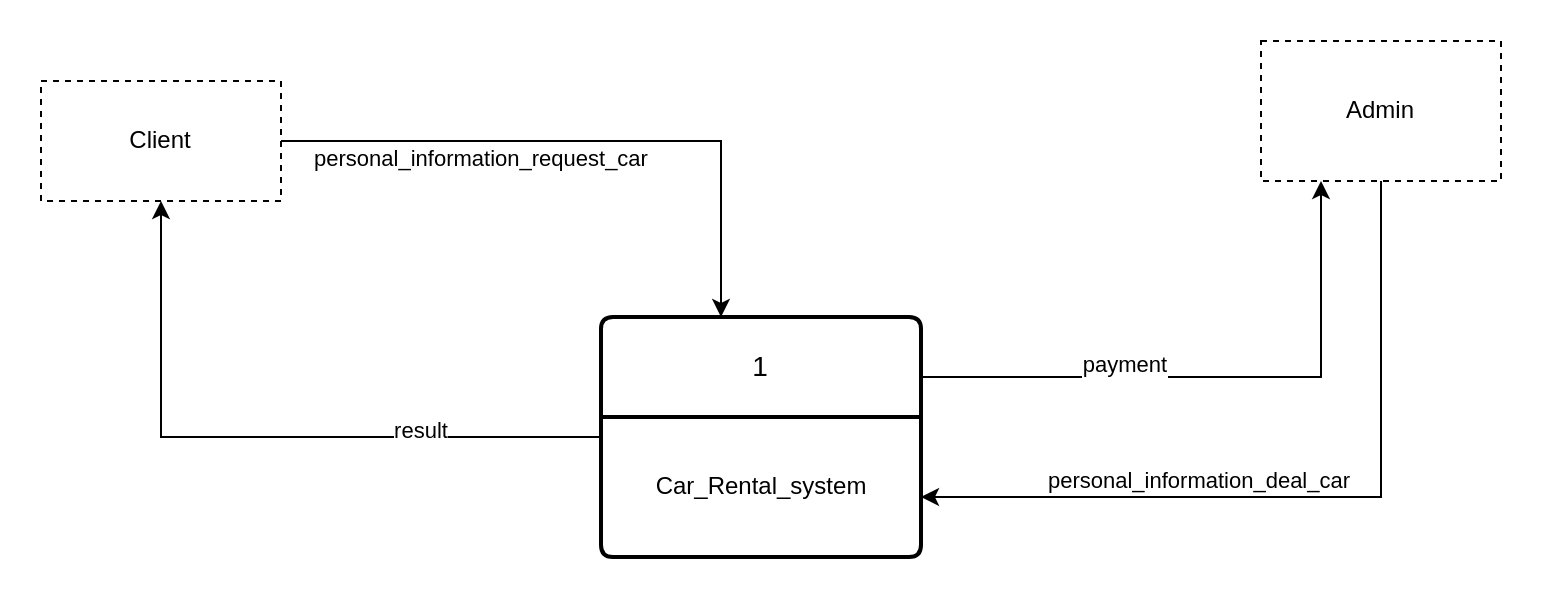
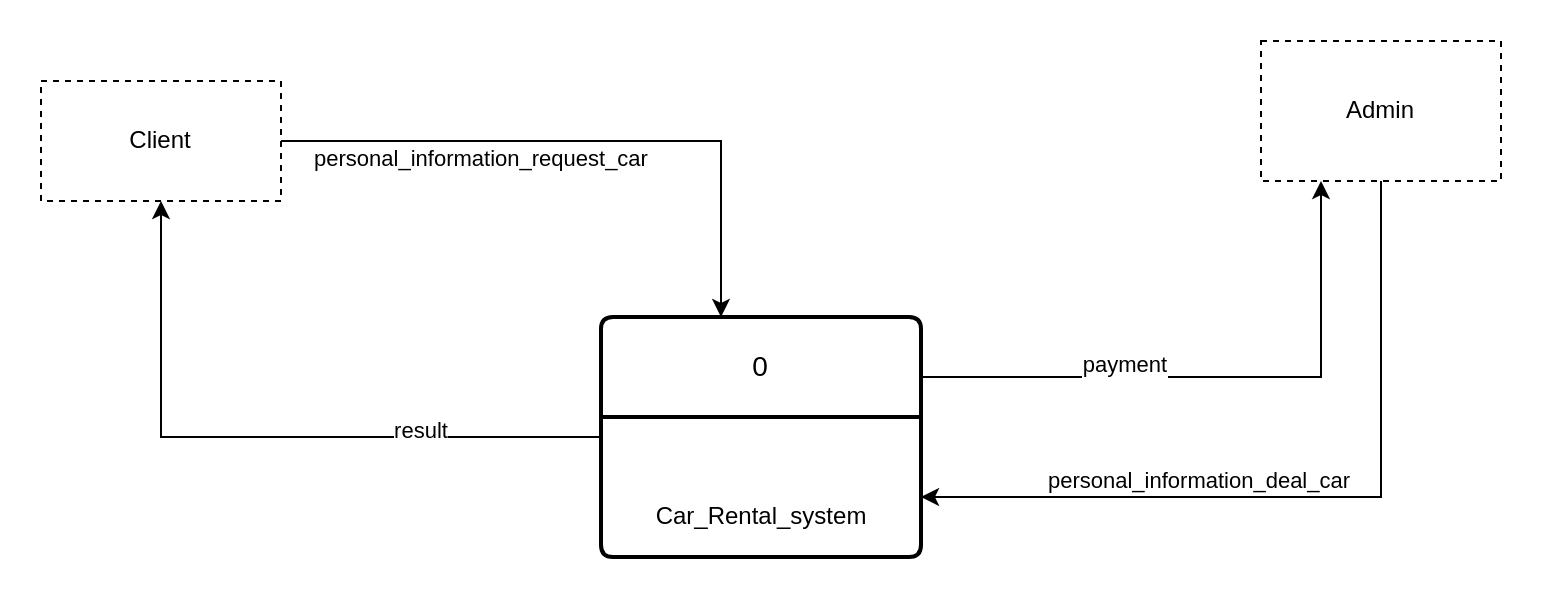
- <mxCell id="10" value="1" style="swimlane;childLayout=stackLayout;horizontal=1;startSize=50;horizontalStack=0;rounded=1;fontSize=14;fontStyle=0;strokeWidth=2;resizeParent=0;resizeLast=1;shadow=0;dashed=0;align=center;arcSize=4;whiteSpace=wrap;html=1;" vertex="1" parent="1"><mxGeometry x="300" y="158" width="160" height="120" as="geometry" /></mxCell>
+ <mxCell id="10" value="0" style="swimlane;childLayout=stackLayout;horizontal=1;startSize=50;horizontalStack=0;rounded=1;fontSize=14;fontStyle=0;strokeWidth=2;resizeParent=0;resizeLast=1;shadow=0;dashed=0;align=center;arcSize=4;whiteSpace=wrap;html=1;" vertex="1" parent="1"><mxGeometry x="300" y="158" width="160" height="120" as="geometry" /></mxCell>
- <mxCell id="13" value="Car_Rental_system" style="text;html=1;align=center;verticalAlign=middle;resizable=0;points=[];autosize=1;strokeColor=none;fillColor=none;" vertex="1" parent="1"><mxGeometry x="315" y="228" width="130" height="30" as="geometry" /></mxCell>
+ <mxCell id="13" value="Car_Rental_system" style="text;html=1;align=center;verticalAlign=middle;resizable=0;points=[];autosize=1;strokeColor=none;fillColor=none;" vertex="1" parent="1"><mxGeometry x="315" y="243" width="130" height="30" as="geometry" /></mxCell>
